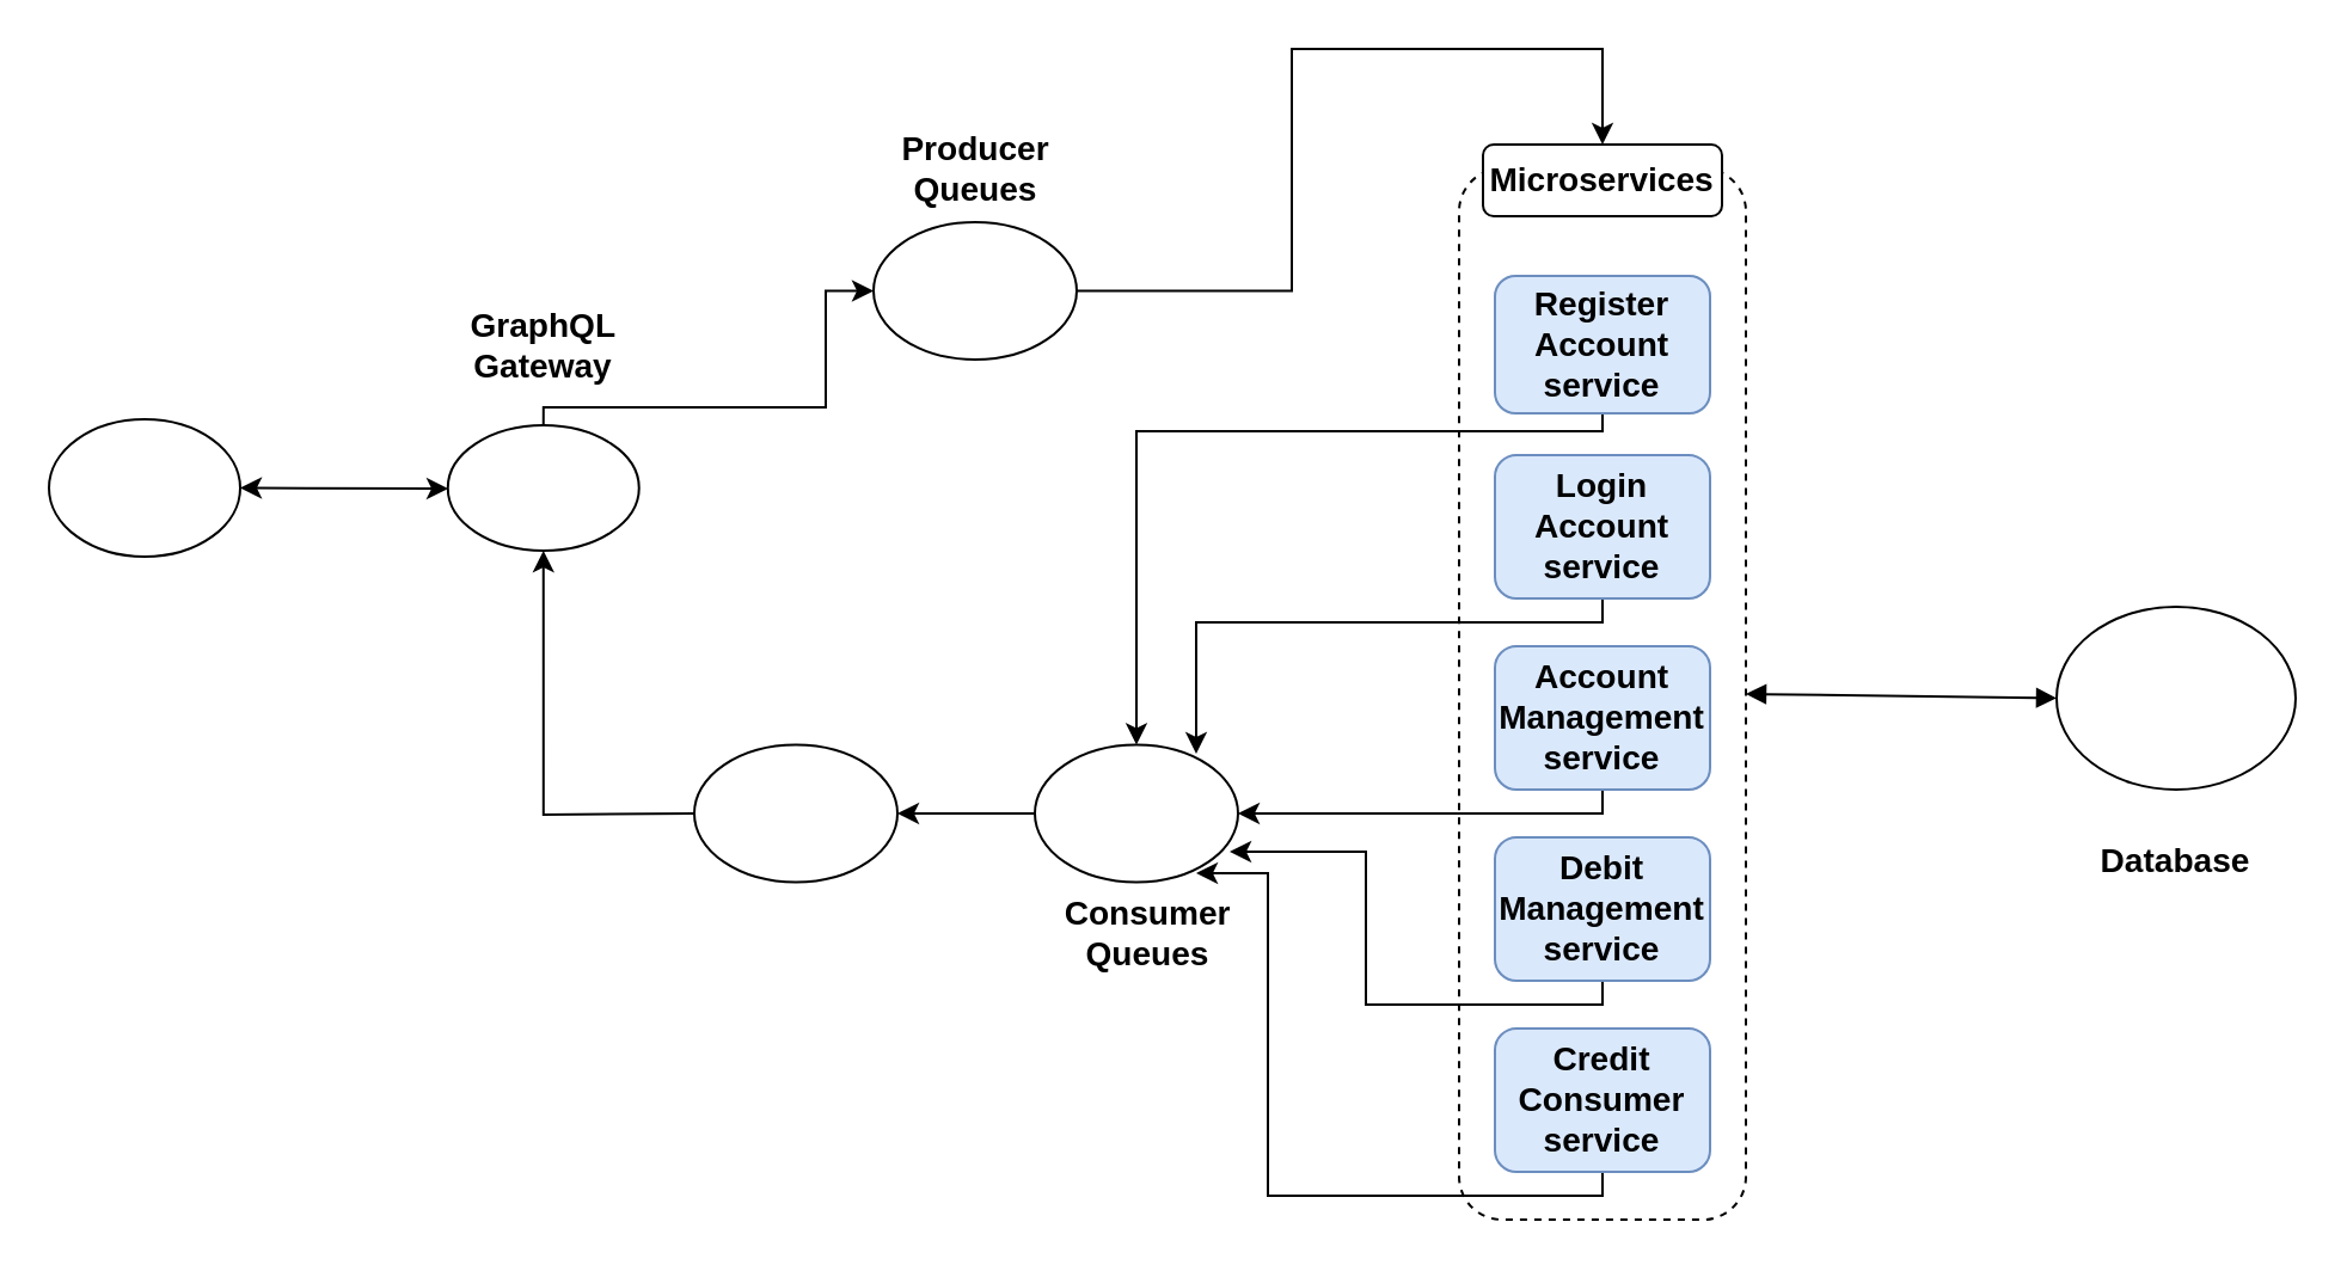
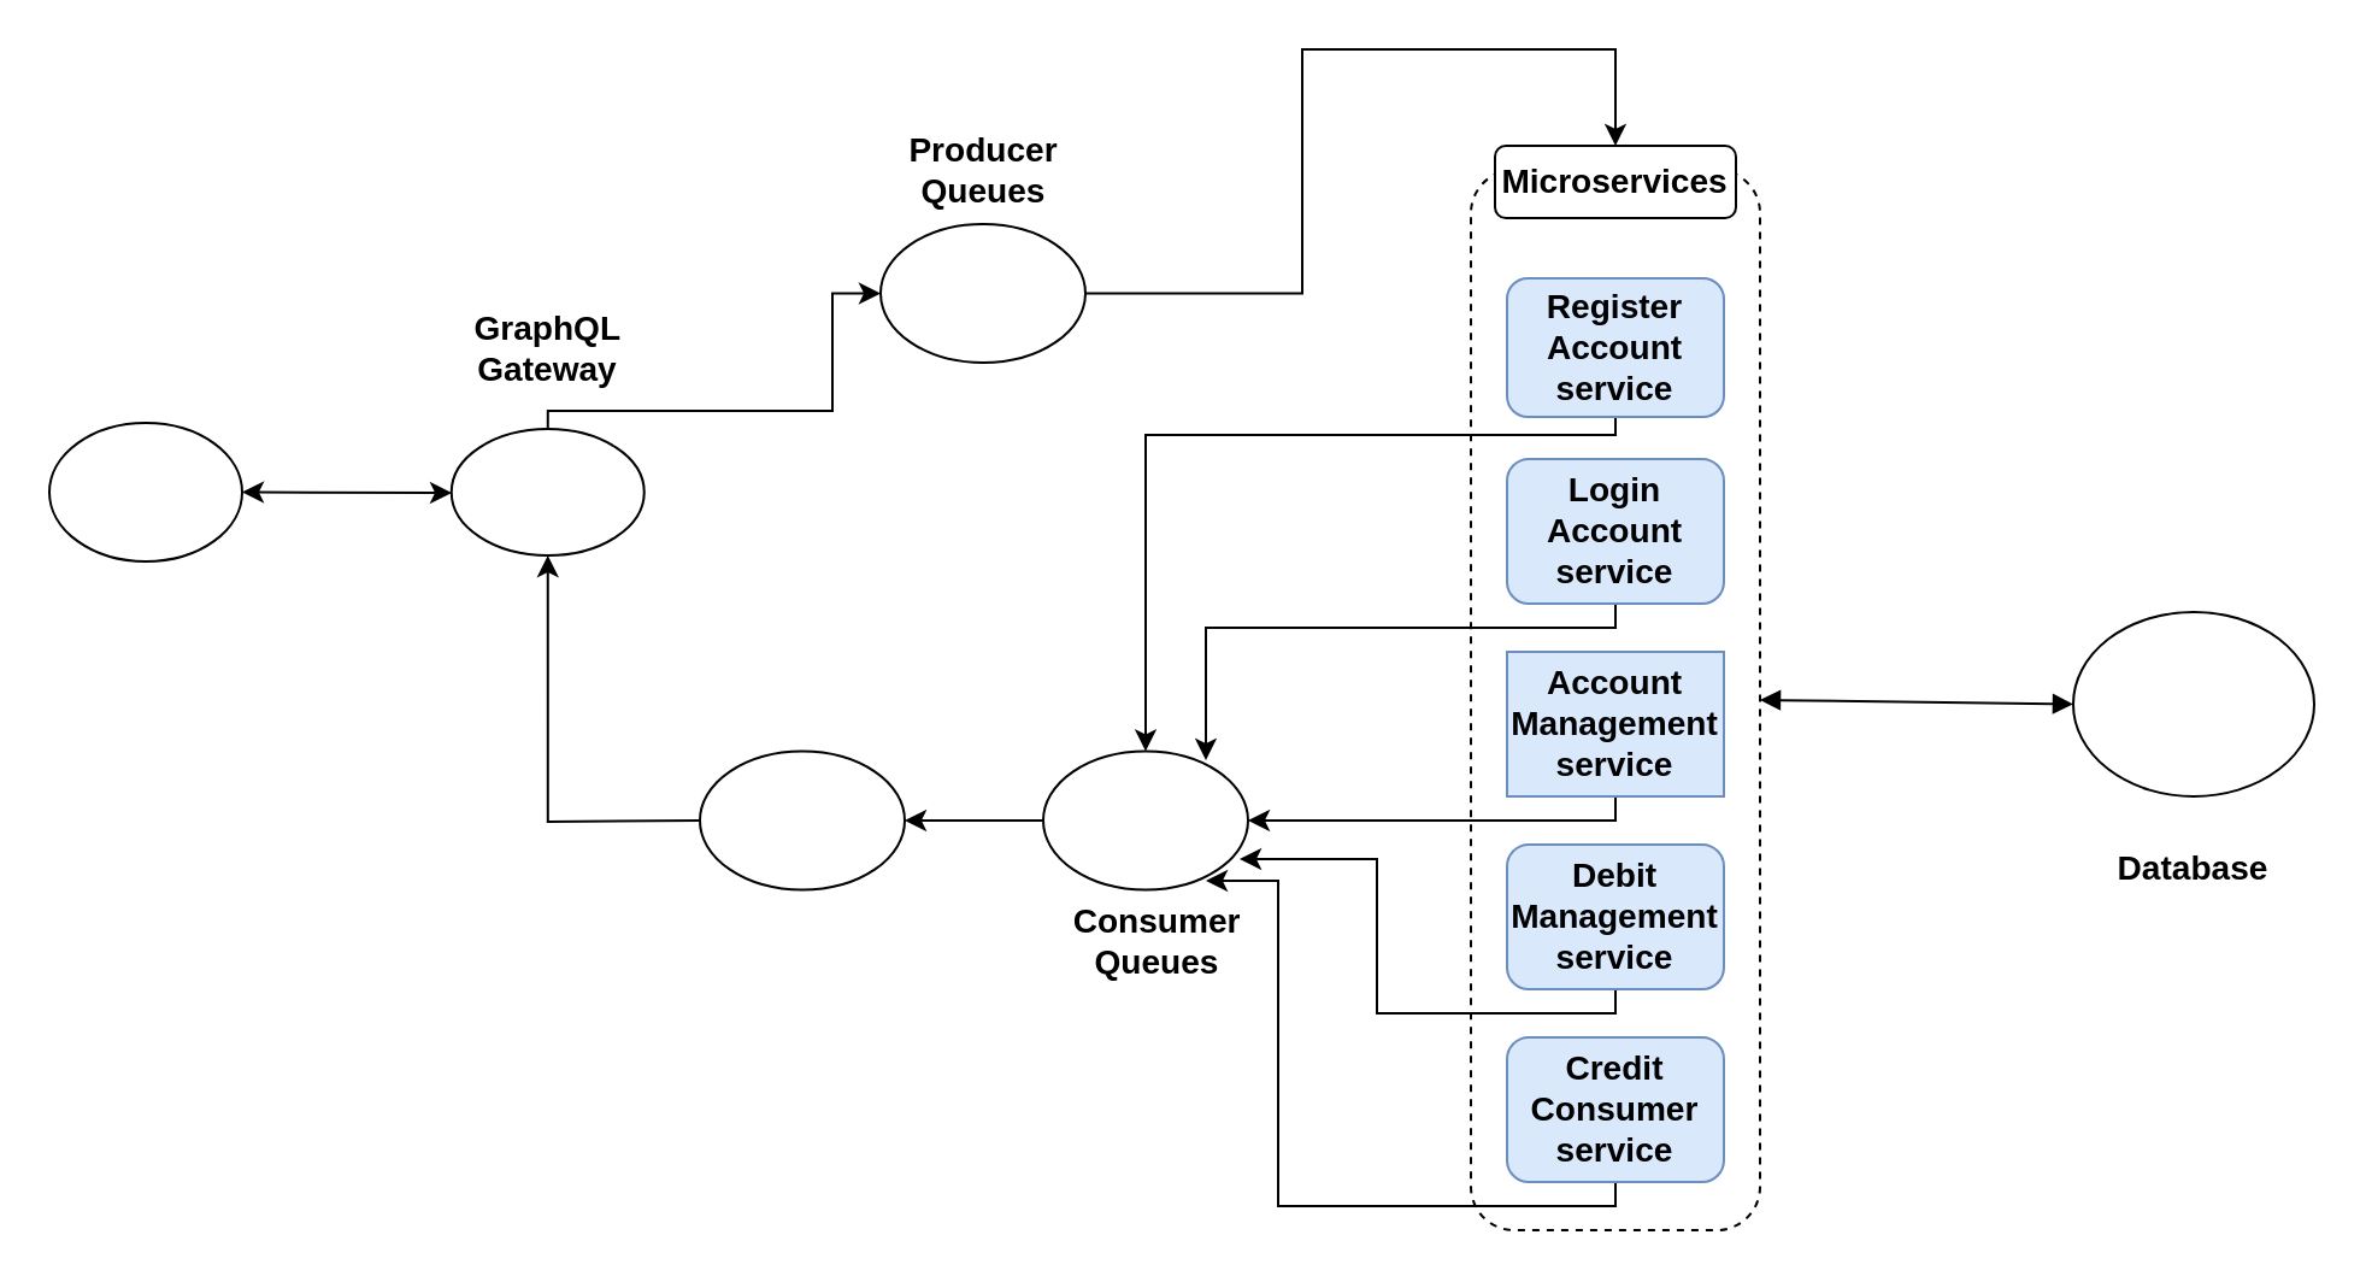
- <mxCell id="12" value="&lt;h3&gt;Account Management service&lt;/h3&gt;" style="rounded=1;whiteSpace=wrap;html=1;fillColor=#dae8fc;strokeColor=#6c8ebf;" parent="1" vertex="1"><mxGeometry x="625" y="270" width="90" height="60" as="geometry" /></mxCell>
+ <mxCell id="12" value="&lt;h3&gt;Account Management service&lt;/h3&gt;" style="whiteSpace=wrap;html=1;fillColor=#dae8fc;strokeColor=#6c8ebf;rounded=0;" parent="1" vertex="1"><mxGeometry x="625" y="270" width="90" height="60" as="geometry" /></mxCell>
